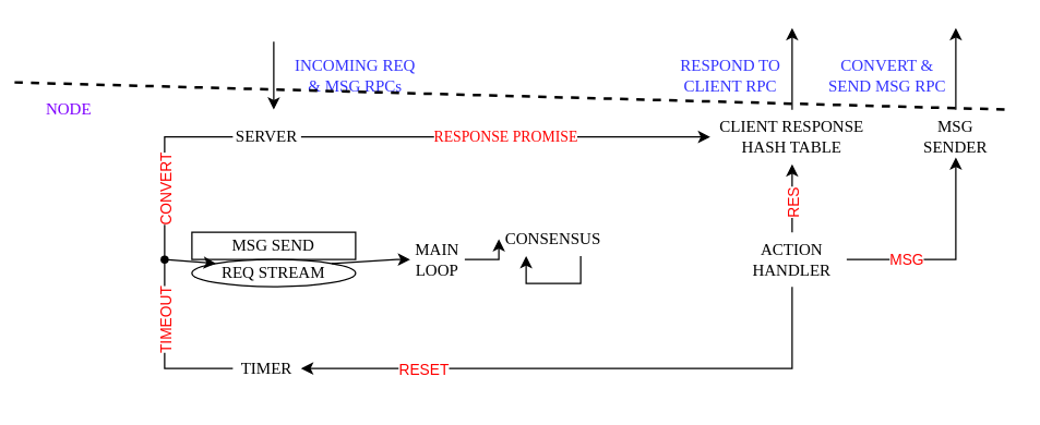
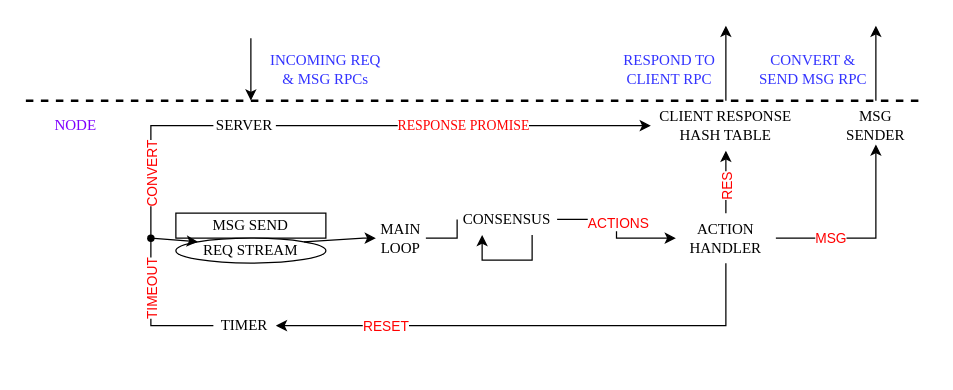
- <mxCell id="36" value="&lt;font color=&quot;#7f00ff&quot;&gt;NODE&lt;/font&gt;" style="text;html=1;strokeColor=none;fillColor=none;align=center;verticalAlign=middle;whiteSpace=wrap;rounded=0;fontFamily=Computer Modern;fontSource=https%3A%2F%2Ffonts.googleapis.com%2Fcss%3Ffamily%3DComputer%2BModern;" parent="1" vertex="1"><mxGeometry x="10" y="60" width="80" height="40" as="geometry" /></mxCell>
+ <mxCell id="36" value="&lt;font color=&quot;#7f00ff&quot;&gt;NODE&lt;/font&gt;" style="text;html=1;strokeColor=none;fillColor=none;align=center;verticalAlign=middle;whiteSpace=wrap;rounded=0;fontFamily=Computer Modern;fontSource=https%3A%2F%2Ffonts.googleapis.com%2Fcss%3Ffamily%3DComputer%2BModern;" parent="1" vertex="1"><mxGeometry x="20" y="80" width="80" height="40" as="geometry" /></mxCell>
+ <mxCell id="26" style="edgeStyle=orthogonalEdgeStyle;rounded=0;orthogonalLoop=1;jettySize=auto;html=1;exitX=1;exitY=0.5;exitDx=0;exitDy=0;" parent="1" source="28" target="10" edge="1"><mxGeometry relative="1" as="geometry" /></mxCell>
+ <mxCell id="27" value="&lt;font color=&quot;#ff0000&quot;&gt;ACTIONS&lt;/font&gt;" style="edgeLabel;html=1;align=center;verticalAlign=middle;resizable=0;points=[];" vertex="1" connectable="0" parent="26"><mxGeometry x="-0.1" y="1" relative="1" as="geometry"><mxPoint as="offset" /></mxGeometry></mxCell>
- <mxCell id="2" style="edgeStyle=orthogonalEdgeStyle;rounded=0;orthogonalLoop=1;jettySize=auto;html=1;exitX=1;exitY=0.5;exitDx=0;exitDy=0;entryX=0;entryY=0.5;entryDx=0;entryDy=0;" parent="1" source="3" target="28" edge="1"><mxGeometry relative="1" as="geometry" /></mxCell>
+ <mxCell id="2" style="edgeStyle=orthogonalEdgeStyle;rounded=0;orthogonalLoop=1;jettySize=auto;html=1;exitX=1;exitY=0.5;exitDx=0;exitDy=0;entryX=0;entryY=0.5;entryDx=0;entryDy=0;endArrow=none;" parent="1" source="3" target="28" edge="1"><mxGeometry relative="1" as="geometry" /></mxCell>
- <mxCell id="15" value="TIMER" style="text;html=1;strokeColor=none;fillColor=none;align=center;verticalAlign=middle;whiteSpace=wrap;rounded=0;fontFamily=Computer Modern;fontSource=https%3A%2F%2Ffonts.googleapis.com%2Fcss%3Ffamily%3DComputer%2BModern;" parent="1" vertex="1"><mxGeometry x="170" y="250" width="50" height="40" as="geometry" /></mxCell>
+ <mxCell id="15" value="TIMER" style="text;html=1;strokeColor=none;fillColor=none;align=center;verticalAlign=middle;whiteSpace=wrap;rounded=0;fontFamily=Computer Modern;fontSource=https%3A%2F%2Ffonts.googleapis.com%2Fcss%3Ffamily%3DComputer%2BModern;" parent="1" vertex="1"><mxGeometry x="170" y="240" width="50" height="40" as="geometry" /></mxCell>
